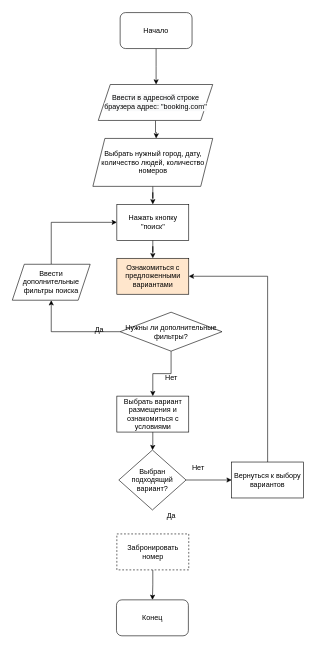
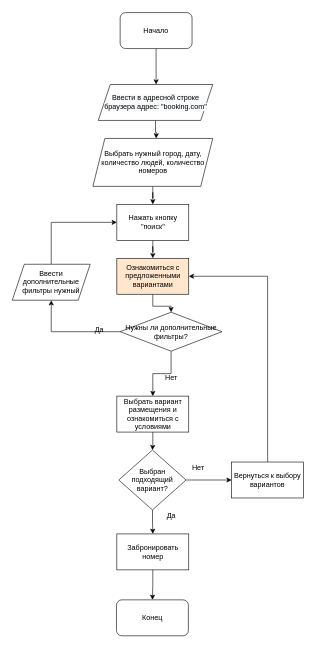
- <mxCell id="10" value="Ввести дополнительные фильтры поиска" style="shape=parallelogram;perimeter=parallelogramPerimeter;whiteSpace=wrap;html=1;fixedSize=1;" vertex="1" parent="1"><mxGeometry x="20" y="440" width="130" height="60" as="geometry" /></mxCell>
+ <mxCell id="10" value="Ввести дополнительные фильтры нужный" style="shape=parallelogram;perimeter=parallelogramPerimeter;whiteSpace=wrap;html=1;fixedSize=1;" vertex="1" parent="1"><mxGeometry x="20" y="440" width="130" height="60" as="geometry" /></mxCell>
+ <mxCell id="14" value="" style="edgeStyle=orthogonalEdgeStyle;rounded=0;orthogonalLoop=1;jettySize=auto;html=1;" edge="1" parent="1" source="15" target="8"><mxGeometry relative="1" as="geometry" /></mxCell>
+ <mxCell id="21" value="" style="edgeStyle=orthogonalEdgeStyle;rounded=0;orthogonalLoop=1;jettySize=auto;html=1;" edge="1" parent="1" source="23" target="25"><mxGeometry relative="1" as="geometry" /></mxCell>
- <mxCell id="25" value="Забронировать номер" style="whiteSpace=wrap;html=1;rounded=0;dashed=1;" vertex="1" parent="1"><mxGeometry x="194.5" y="890" width="120" height="60" as="geometry" /></mxCell>
+ <mxCell id="25" value="Забронировать номер" style="whiteSpace=wrap;html=1;rounded=0;" vertex="1" parent="1"><mxGeometry x="194.5" y="890" width="120" height="60" as="geometry" /></mxCell>
